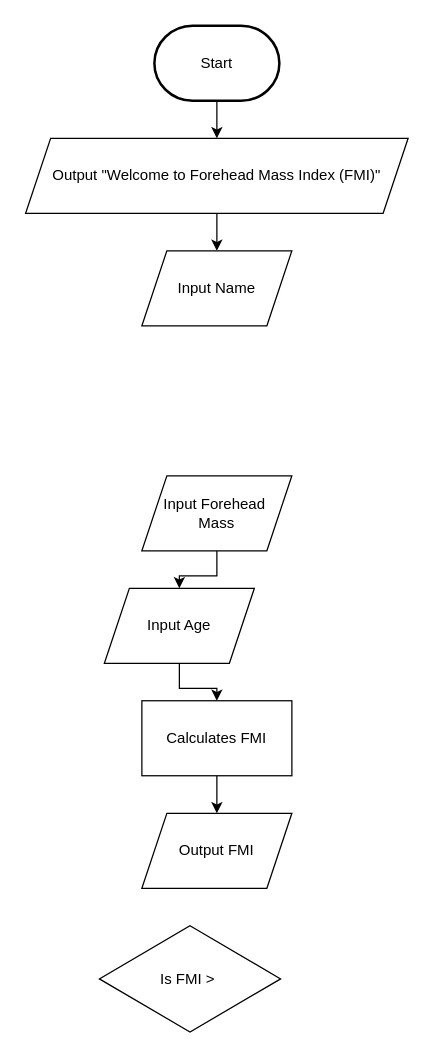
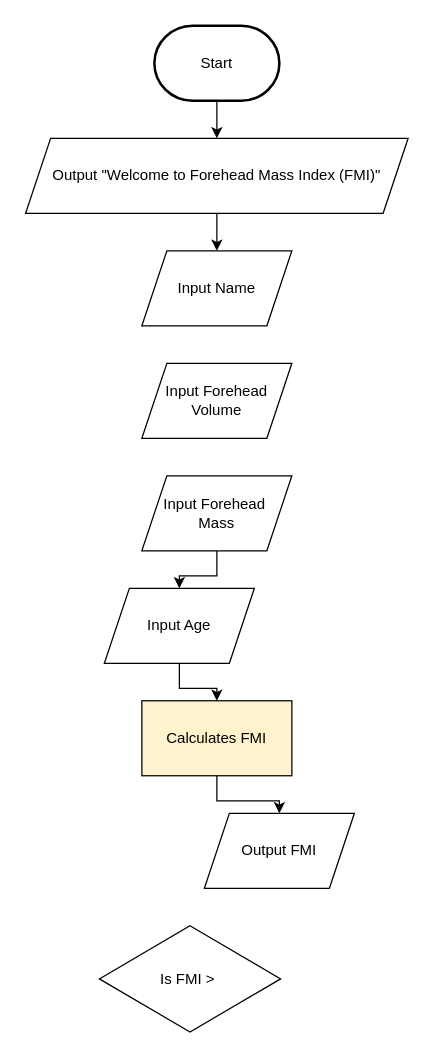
+ <mxCell id="7" value="Input Forehead Volume" style="shape=parallelogram;perimeter=parallelogramPerimeter;whiteSpace=wrap;html=1;fixedSize=1;" vertex="1" parent="1"><mxGeometry x="113" y="290" width="120" height="60" as="geometry" /></mxCell>
- <mxCell id="13" value="Calculates FMI" style="rounded=0;whiteSpace=wrap;html=1;" vertex="1" parent="1"><mxGeometry x="113" y="560" width="120" height="60" as="geometry" /></mxCell>
+ <mxCell id="13" value="Calculates FMI" style="rounded=0;whiteSpace=wrap;html=1;fillColor=#fff2cc;" vertex="1" parent="1"><mxGeometry x="113" y="560" width="120" height="60" as="geometry" /></mxCell>
- <mxCell id="14" value="Output FMI" style="shape=parallelogram;perimeter=parallelogramPerimeter;whiteSpace=wrap;html=1;fixedSize=1;" vertex="1" parent="1"><mxGeometry x="113" y="650" width="120" height="60" as="geometry" /></mxCell>
+ <mxCell id="14" value="Output FMI" style="shape=parallelogram;perimeter=parallelogramPerimeter;whiteSpace=wrap;html=1;fixedSize=1;" vertex="1" parent="1"><mxGeometry x="163" y="650" width="120" height="60" as="geometry" /></mxCell>
